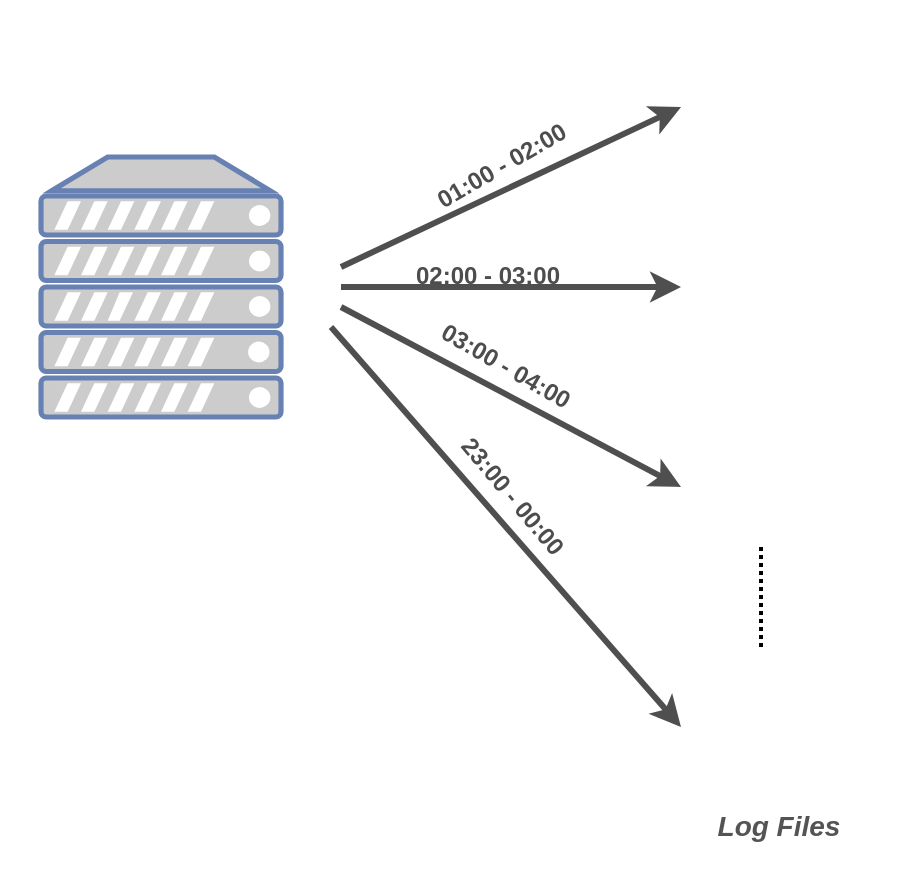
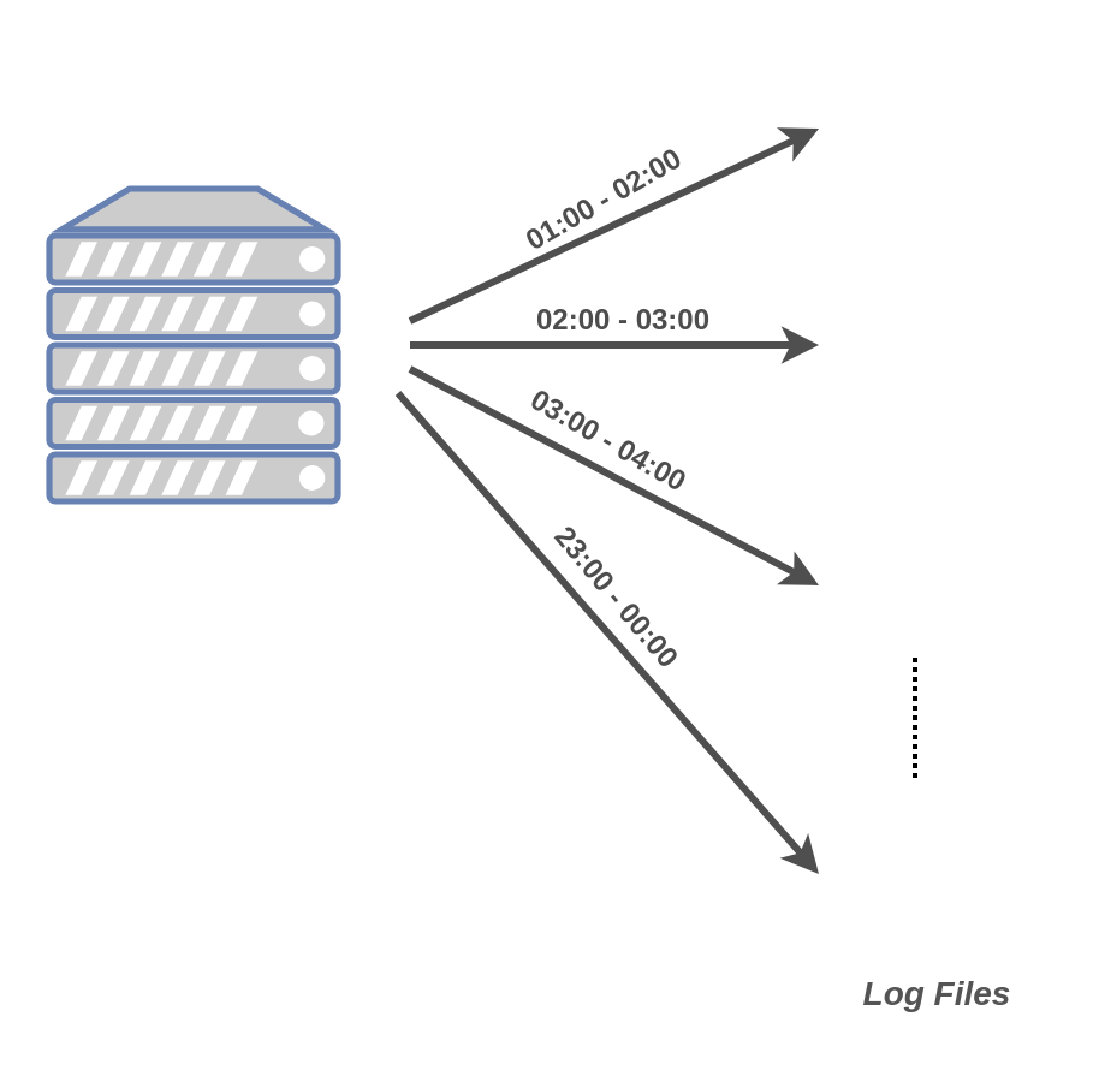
- <mxCell id="13" value="&lt;b&gt;&lt;font color=&quot;#4d4d4d&quot;&gt;02:00 - 03:00&lt;/font&gt;&lt;/b&gt;" style="text;html=1;strokeColor=none;fillColor=none;align=center;verticalAlign=middle;whiteSpace=wrap;rounded=0;sketch=0;" vertex="1" parent="1"><mxGeometry x="205" y="128" width="78" height="20" as="geometry" /></mxCell>
+ <mxCell id="13" value="&lt;b&gt;&lt;font color=&quot;#4d4d4d&quot;&gt;02:00 - 03:00&lt;/font&gt;&lt;/b&gt;" style="text;html=1;strokeColor=none;fillColor=none;align=center;verticalAlign=middle;whiteSpace=wrap;rounded=0;sketch=0;" vertex="1" parent="1"><mxGeometry x="220" y="123" width="78" height="20" as="geometry" /></mxCell>
